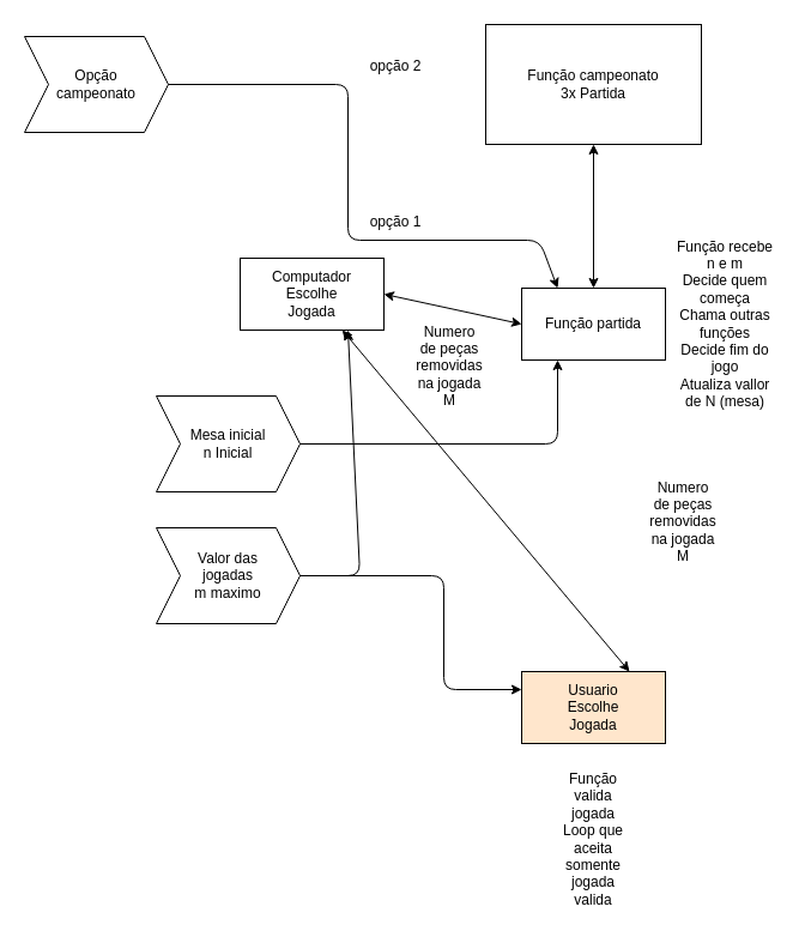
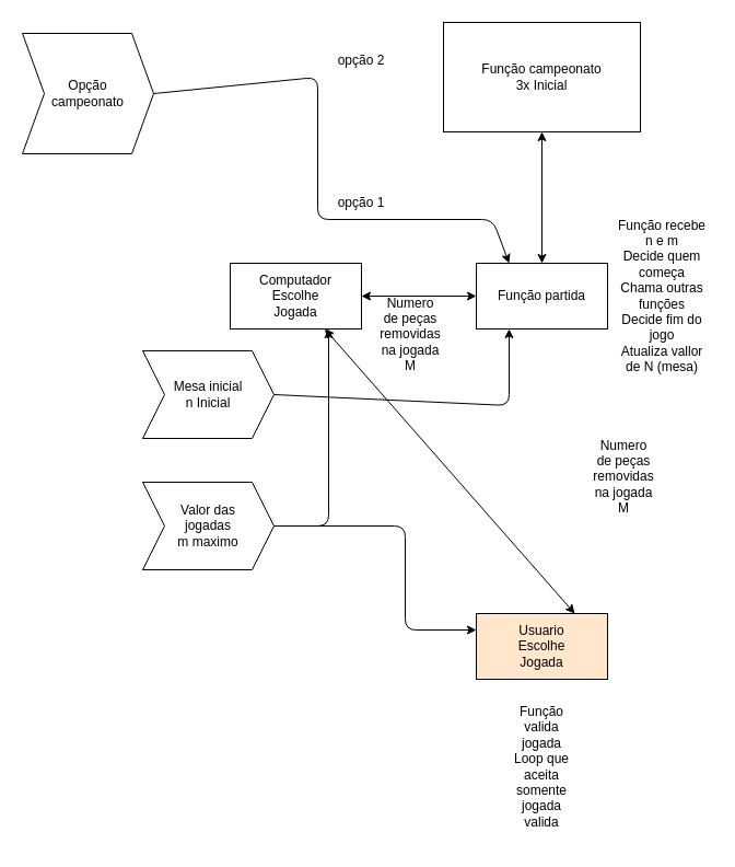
- <mxCell id="5" value="Opção &lt;br&gt;campeonato" style="shape=step;perimeter=stepPerimeter;whiteSpace=wrap;html=1;fixedSize=1;" parent="1" vertex="1"><mxGeometry x="20" y="30" width="120" height="80" as="geometry" /></mxCell>
+ <mxCell id="5" value="Opção &lt;br&gt;campeonato" style="shape=step;perimeter=stepPerimeter;whiteSpace=wrap;html=1;fixedSize=1;" parent="1" vertex="1"><mxGeometry x="20" y="30" width="120" height="110" as="geometry" /></mxCell>
- <mxCell id="8" value="Função campeonato&lt;br&gt;3x Partida" style="rounded=0;whiteSpace=wrap;html=1;" parent="1" vertex="1"><mxGeometry x="405" y="20" width="180" height="100" as="geometry" /></mxCell>
+ <mxCell id="8" value="Função campeonato&lt;br&gt;3x Inicial" style="rounded=0;whiteSpace=wrap;html=1;" parent="1" vertex="1"><mxGeometry x="405" y="20" width="180" height="100" as="geometry" /></mxCell>
- <mxCell id="2" value="Computador&lt;br&gt;Escolhe&lt;br&gt;Jogada" style="rounded=0;whiteSpace=wrap;html=1;" parent="1" vertex="1"><mxGeometry x="200" y="215" width="120" height="60" as="geometry" /></mxCell>
+ <mxCell id="2" value="Computador&lt;br&gt;Escolhe&lt;br&gt;Jogada" style="rounded=0;whiteSpace=wrap;html=1;" parent="1" vertex="1"><mxGeometry x="210" y="240" width="120" height="60" as="geometry" /></mxCell>
- <mxCell id="3" value="Mesa inicial&lt;br&gt;n Inicial" style="shape=step;perimeter=stepPerimeter;whiteSpace=wrap;html=1;fixedSize=1;" parent="1" vertex="1"><mxGeometry x="130" y="330" width="120" height="80" as="geometry" /></mxCell>
+ <mxCell id="3" value="Mesa inicial&lt;br&gt;n Inicial" style="shape=step;perimeter=stepPerimeter;whiteSpace=wrap;html=1;fixedSize=1;" parent="1" vertex="1"><mxGeometry x="130" y="320" width="120" height="80" as="geometry" /></mxCell>
